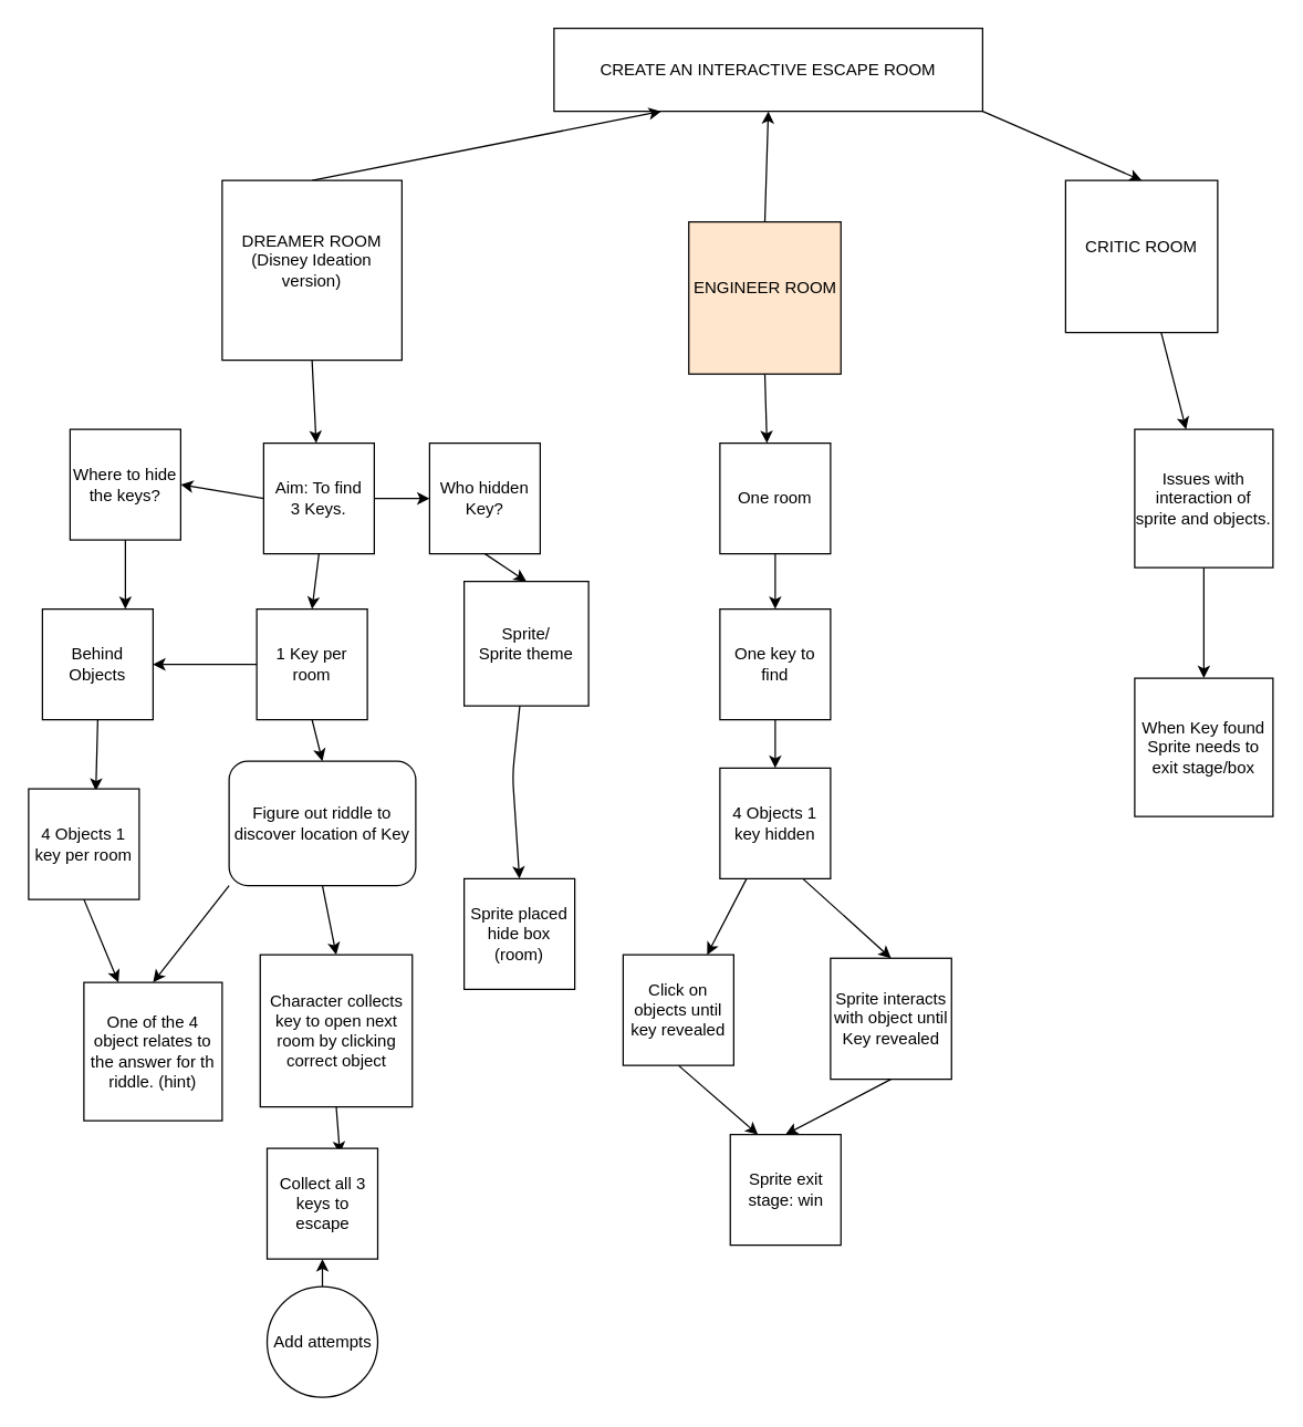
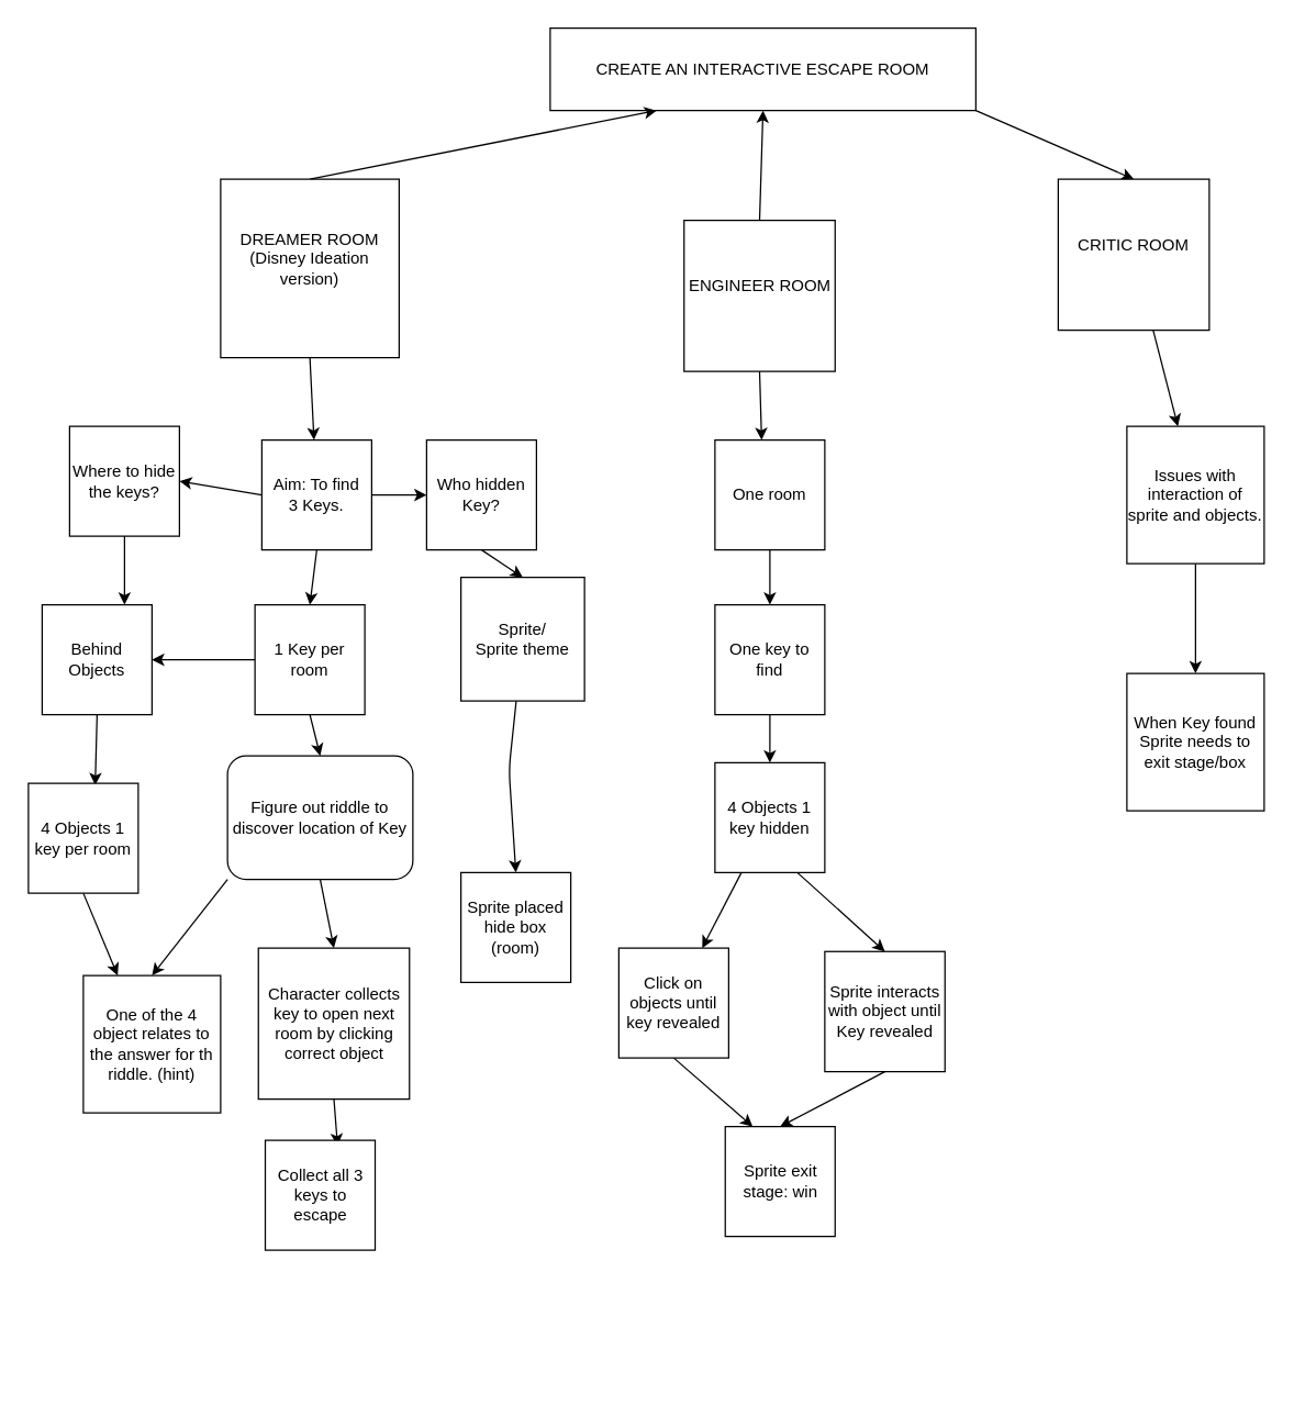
- <mxCell id="8" value="&lt;div&gt;ENGINEER ROOM&lt;/div&gt;&lt;div&gt;&lt;br&gt;&lt;/div&gt;" style="whiteSpace=wrap;html=1;aspect=fixed;fillColor=#ffe6cc;" vertex="1" parent="1"><mxGeometry x="497.5" y="160" width="110" height="110" as="geometry" /></mxCell>
+ <mxCell id="8" value="&lt;div&gt;ENGINEER ROOM&lt;/div&gt;&lt;div&gt;&lt;br&gt;&lt;/div&gt;" style="whiteSpace=wrap;html=1;aspect=fixed;" vertex="1" parent="1"><mxGeometry x="497.5" y="160" width="110" height="110" as="geometry" /></mxCell>
- <mxCell id="22" style="edgeStyle=none;html=1;exitX=0.5;exitY=0;exitDx=0;exitDy=0;entryX=0.5;entryY=1;entryDx=0;entryDy=0;" edge="1" parent="1" source="23" target="17"><mxGeometry relative="1" as="geometry" /></mxCell>
- <mxCell id="23" value="Add attempts" style="ellipse;whiteSpace=wrap;html=1;rounded=1;" vertex="1" parent="1"><mxGeometry x="192.5" y="930" width="80" height="80" as="geometry" /></mxCell>
